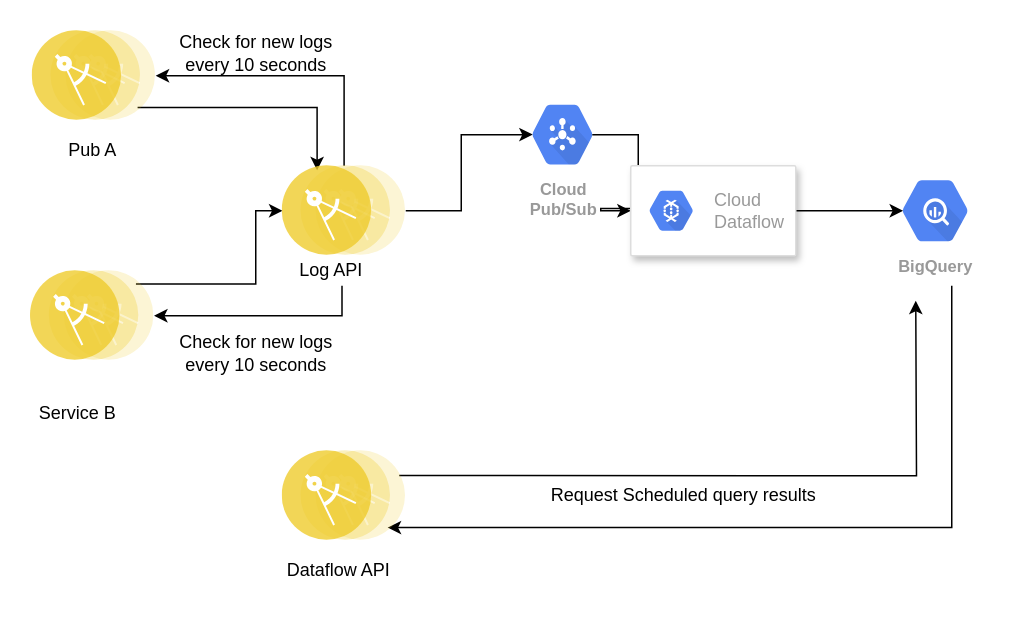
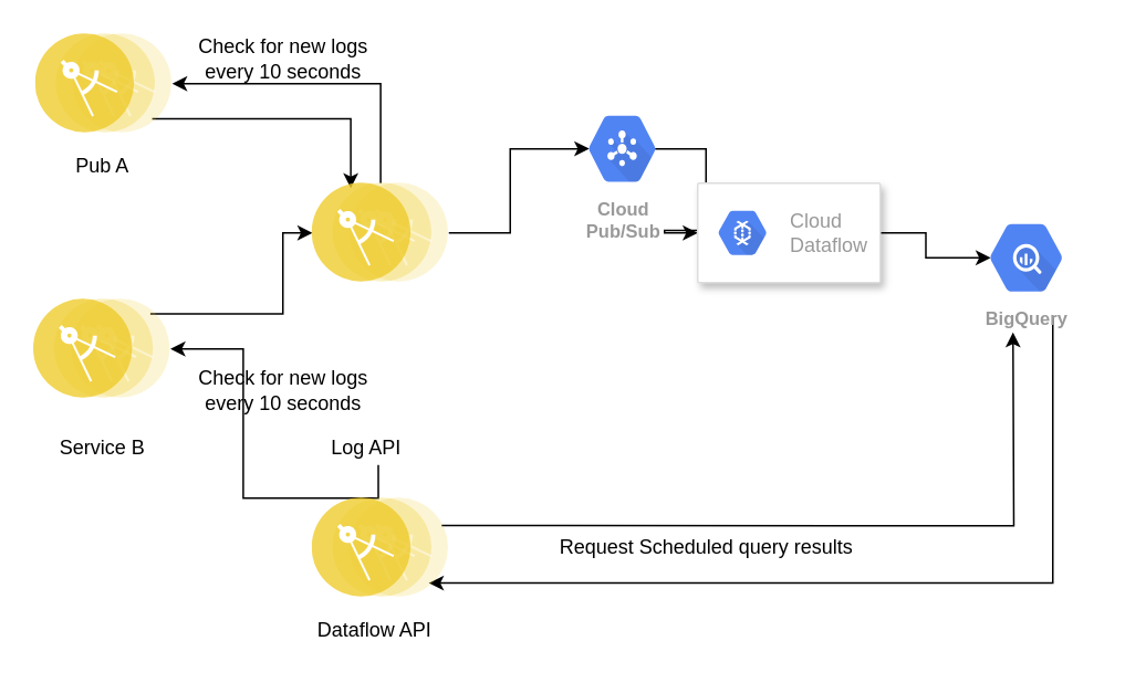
- <mxCell id="21" value="BigQuery" style="html=1;fillColor=#5184F3;strokeColor=none;verticalAlign=top;labelPosition=center;verticalLabelPosition=bottom;align=center;spacingTop=-6;fontSize=11;fontStyle=1;fontColor=#999999;shape=mxgraph.gcp2.hexIcon;prIcon=bigquery" vertex="1" parent="1"><mxGeometry x="590" y="110" width="66" height="60" as="geometry" /></mxCell>
+ <mxCell id="21" value="BigQuery" style="html=1;fillColor=#5184F3;strokeColor=none;verticalAlign=top;labelPosition=center;verticalLabelPosition=bottom;align=center;spacingTop=-6;fontSize=11;fontStyle=1;fontColor=#999999;shape=mxgraph.gcp2.hexIcon;prIcon=bigquery" vertex="1" parent="1"><mxGeometry x="585" y="125" width="66" height="60" as="geometry" /></mxCell>
- <mxCell id="14" value="Log API" style="text;html=1;align=center;verticalAlign=middle;resizable=0;points=[];autosize=1;" vertex="1" parent="1"><mxGeometry x="190" y="170" width="60" height="20" as="geometry" /></mxCell>
+ <mxCell id="14" value="Log API" style="text;html=1;align=center;verticalAlign=middle;resizable=0;points=[];autosize=1;" vertex="1" parent="1"><mxGeometry x="190" y="260" width="60" height="20" as="geometry" /></mxCell>
- <mxCell id="7" value="Service B" style="text;html=1;align=center;verticalAlign=middle;resizable=0;points=[];autosize=1;" vertex="1" parent="1"><mxGeometry x="16.1" y="265" width="70" height="20" as="geometry" /></mxCell>
+ <mxCell id="7" value="Service B" style="text;html=1;align=center;verticalAlign=middle;resizable=0;points=[];autosize=1;" vertex="1" parent="1"><mxGeometry x="26.1" y="260" width="70" height="20" as="geometry" /></mxCell>
- <mxCell id="24" value="Request Scheduled query results" style="text;html=1;align=center;verticalAlign=middle;resizable=0;points=[];autosize=1;" vertex="1" parent="1"><mxGeometry x="360" y="320" width="190" height="20" as="geometry" /></mxCell>
+ <mxCell id="24" value="Request Scheduled query results" style="text;html=1;align=center;verticalAlign=middle;resizable=0;points=[];autosize=1;" vertex="1" parent="1"><mxGeometry x="330" y="320" width="190" height="20" as="geometry" /></mxCell>
